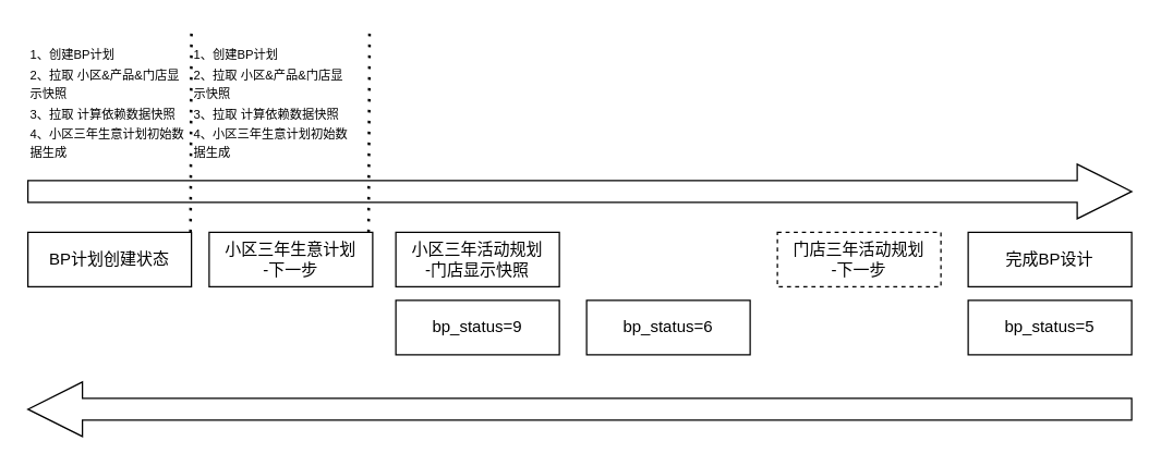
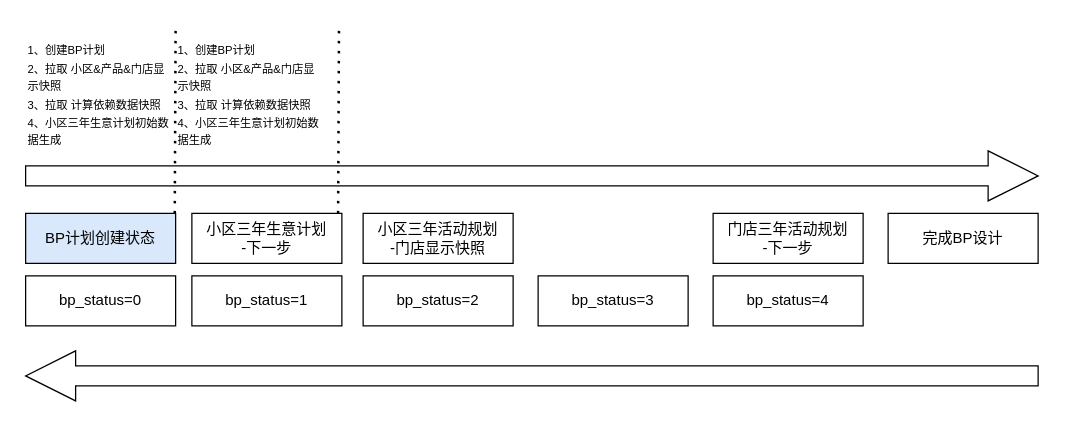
- <mxCell id="2" value="BP计划创建状态" style="rounded=0;whiteSpace=wrap;html=1;" vertex="1" parent="1"><mxGeometry x="20" y="170" width="120" height="40" as="geometry" /></mxCell>
+ <mxCell id="2" value="BP计划创建状态" style="rounded=0;whiteSpace=wrap;html=1;fillColor=#dae8fc;" vertex="1" parent="1"><mxGeometry x="20" y="170" width="120" height="40" as="geometry" /></mxCell>
- <mxCell id="6" value="门店三年活动规划&lt;br&gt;-下一步" style="rounded=0;whiteSpace=wrap;html=1;dashed=1;" vertex="1" parent="1"><mxGeometry x="570" y="170" width="120" height="40" as="geometry" /></mxCell>
+ <mxCell id="6" value="门店三年活动规划&lt;br&gt;-下一步" style="rounded=0;whiteSpace=wrap;html=1;" vertex="1" parent="1"><mxGeometry x="570" y="170" width="120" height="40" as="geometry" /></mxCell>
+ <mxCell id="9" value="bp_status=0" style="rounded=0;whiteSpace=wrap;html=1;" vertex="1" parent="1"><mxGeometry x="20" y="220" width="120" height="40" as="geometry" /></mxCell>
+ <mxCell id="10" value="bp_status=1" style="rounded=0;whiteSpace=wrap;html=1;" vertex="1" parent="1"><mxGeometry x="153" y="220" width="120" height="40" as="geometry" /></mxCell>
- <mxCell id="11" value="bp_status=9" style="rounded=0;whiteSpace=wrap;html=1;" vertex="1" parent="1"><mxGeometry x="290" y="220" width="120" height="40" as="geometry" /></mxCell>
+ <mxCell id="11" value="bp_status=2" style="rounded=0;whiteSpace=wrap;html=1;" vertex="1" parent="1"><mxGeometry x="290" y="220" width="120" height="40" as="geometry" /></mxCell>
- <mxCell id="12" value="bp_status=6" style="rounded=0;whiteSpace=wrap;html=1;" vertex="1" parent="1"><mxGeometry x="430" y="220" width="120" height="40" as="geometry" /></mxCell>
+ <mxCell id="12" value="bp_status=3" style="rounded=0;whiteSpace=wrap;html=1;" vertex="1" parent="1"><mxGeometry x="430" y="220" width="120" height="40" as="geometry" /></mxCell>
+ <mxCell id="13" value="bp_status=4" style="rounded=0;whiteSpace=wrap;html=1;" vertex="1" parent="1"><mxGeometry x="570" y="220" width="120" height="40" as="geometry" /></mxCell>
- <mxCell id="14" value="bp_status=5" style="rounded=0;whiteSpace=wrap;html=1;" vertex="1" parent="1"><mxGeometry x="710" y="220" width="120" height="40" as="geometry" /></mxCell>
